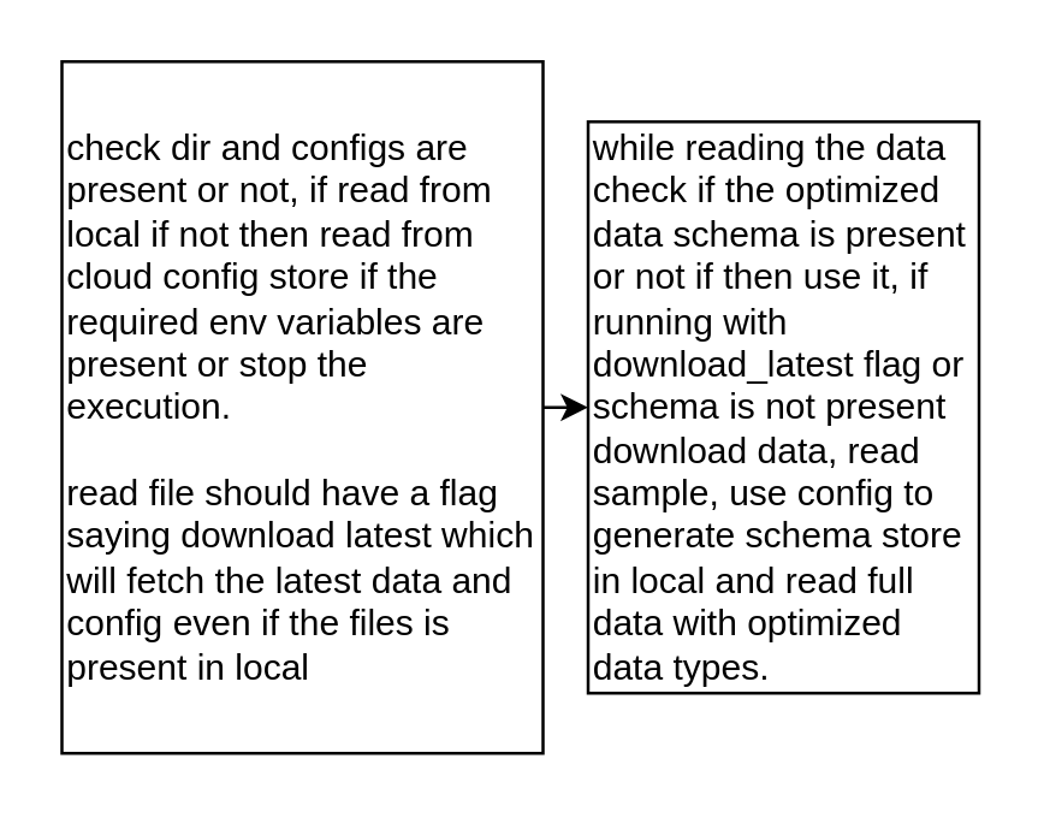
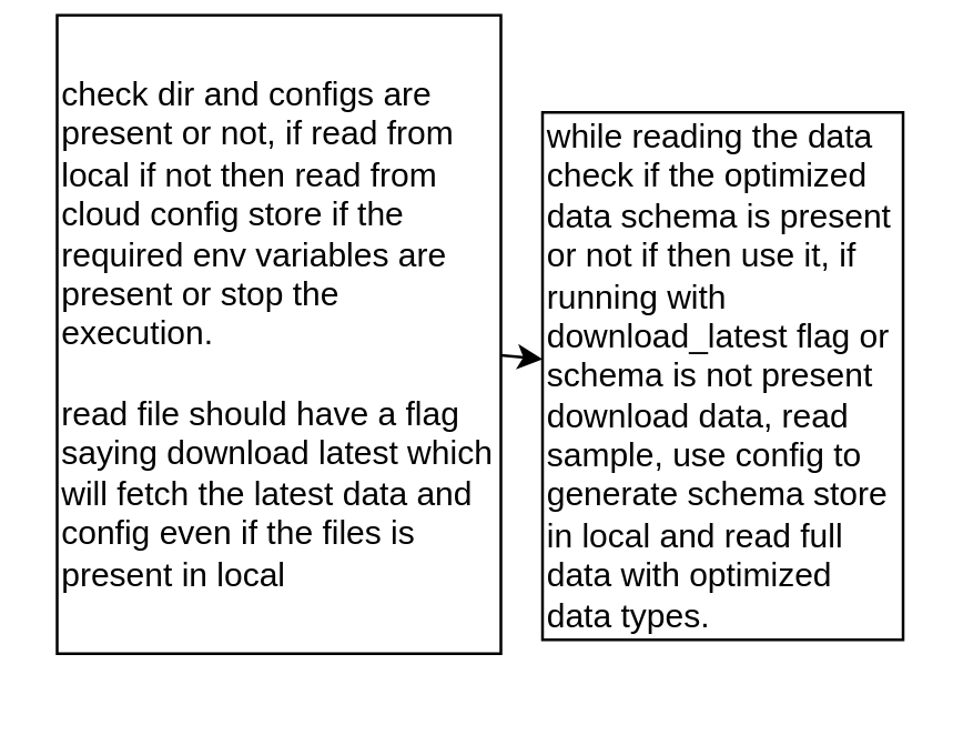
- <mxCell id="3" value="check dir and configs are present or not, if read from local if not then read from cloud config store if the required env variables are present or stop the execution.&lt;br&gt;&lt;br&gt;read file should have a flag saying download latest which will fetch the latest data and config even if the files is present in local" style="rounded=0;whiteSpace=wrap;html=1;align=left;" vertex="1" parent="1"><mxGeometry x="20" y="20" width="160" height="230" as="geometry" /></mxCell>
+ <mxCell id="3" value="check dir and configs are present or not, if read from local if not then read from cloud config store if the required env variables are present or stop the execution.&lt;br&gt;&lt;br&gt;read file should have a flag saying download latest which will fetch the latest data and config even if the files is present in local" style="rounded=0;whiteSpace=wrap;html=1;align=left;" vertex="1" parent="1"><mxGeometry x="20" y="5" width="160" height="230" as="geometry" /></mxCell>
